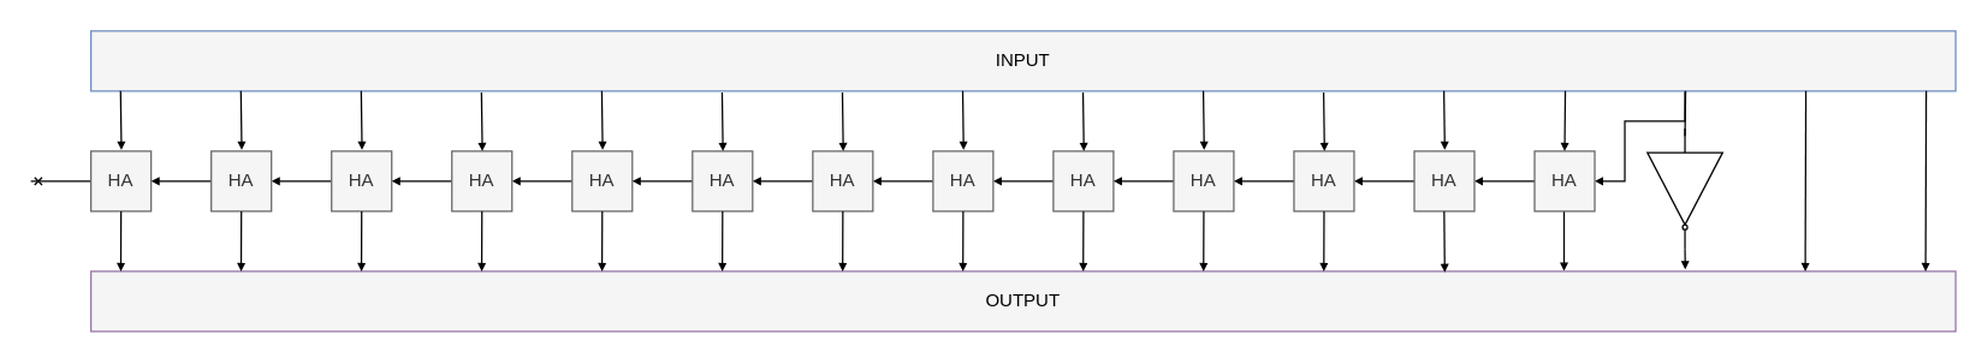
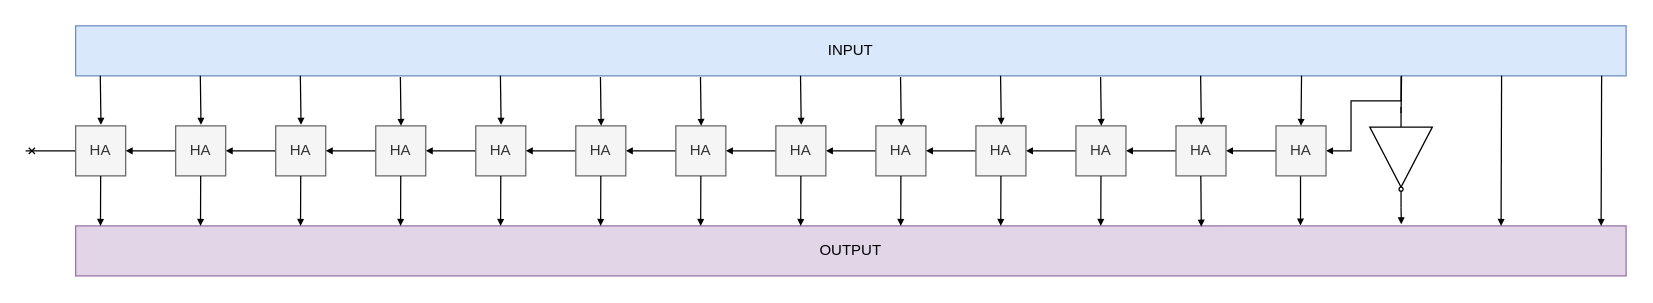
- <mxCell id="10" value="INPUT" style="rounded=0;whiteSpace=wrap;html=1;fillColor=#f5f5f5;strokeColor=#6c8ebf;" vertex="1" parent="1"><mxGeometry x="60" y="20" width="1240" height="40" as="geometry" /></mxCell>
+ <mxCell id="10" value="INPUT" style="rounded=0;whiteSpace=wrap;html=1;fillColor=#dae8fc;strokeColor=#6c8ebf;" vertex="1" parent="1"><mxGeometry x="60" y="20" width="1240" height="40" as="geometry" /></mxCell>
- <mxCell id="11" value="OUTPUT" style="rounded=0;whiteSpace=wrap;html=1;fillColor=#f5f5f5;strokeColor=#9673a6;" vertex="1" parent="1"><mxGeometry x="60" y="180" width="1240" height="40" as="geometry" /></mxCell>
+ <mxCell id="11" value="OUTPUT" style="rounded=0;whiteSpace=wrap;html=1;fillColor=#e1d5e7;strokeColor=#9673a6;" vertex="1" parent="1"><mxGeometry x="60" y="180" width="1240" height="40" as="geometry" /></mxCell>
